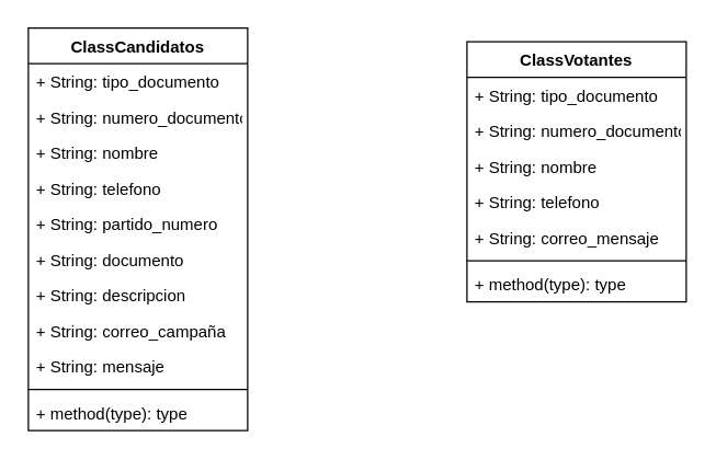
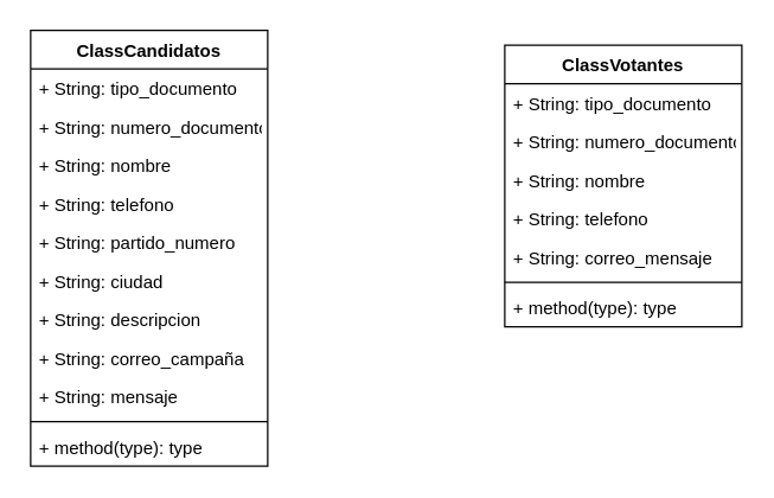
- <mxCell id="8" value="+ String: documento&#10;" style="text;strokeColor=none;fillColor=none;align=left;verticalAlign=top;spacingLeft=4;spacingRight=4;overflow=hidden;rotatable=0;points=[[0,0.5],[1,0.5]];portConstraint=eastwest;" vertex="1" parent="2"><mxGeometry y="156" width="160" height="26" as="geometry" /></mxCell>
+ <mxCell id="8" value="+ String: ciudad&#10;" style="text;strokeColor=none;fillColor=none;align=left;verticalAlign=top;spacingLeft=4;spacingRight=4;overflow=hidden;rotatable=0;points=[[0,0.5],[1,0.5]];portConstraint=eastwest;" vertex="1" parent="2"><mxGeometry y="156" width="160" height="26" as="geometry" /></mxCell>
